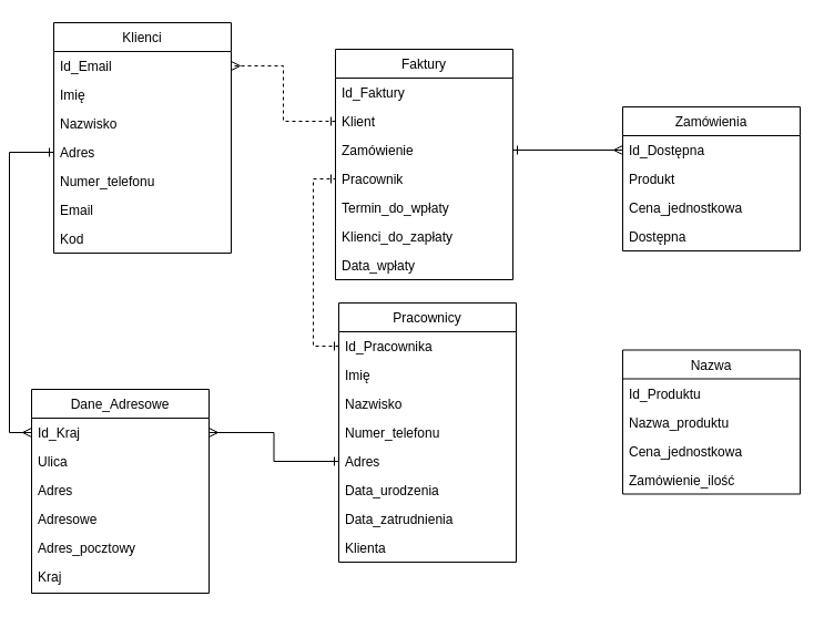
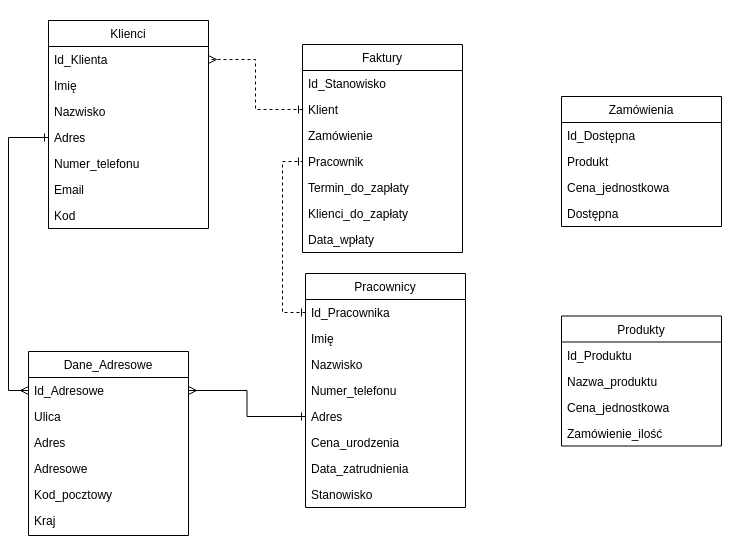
- <mxCell id="3" value="Id_Email" style="text;align=left;verticalAlign=top;spacingLeft=4;spacingRight=4;overflow=hidden;rotatable=0;points=[[0,0.5],[1,0.5]];portConstraint=eastwest;" parent="2" vertex="1"><mxGeometry y="26" width="160" height="26" as="geometry" /></mxCell>
+ <mxCell id="3" value="Id_Klienta" style="text;align=left;verticalAlign=top;spacingLeft=4;spacingRight=4;overflow=hidden;rotatable=0;points=[[0,0.5],[1,0.5]];portConstraint=eastwest;" parent="2" vertex="1"><mxGeometry y="26" width="160" height="26" as="geometry" /></mxCell>
- <mxCell id="31" value="Id_Faktury" style="text;align=left;verticalAlign=top;spacingLeft=4;spacingRight=4;overflow=hidden;rotatable=0;points=[[0,0.5],[1,0.5]];portConstraint=eastwest;" parent="30" vertex="1"><mxGeometry y="26" width="160" height="26" as="geometry" /></mxCell>
+ <mxCell id="31" value="Id_Stanowisko" style="text;align=left;verticalAlign=top;spacingLeft=4;spacingRight=4;overflow=hidden;rotatable=0;points=[[0,0.5],[1,0.5]];portConstraint=eastwest;" parent="30" vertex="1"><mxGeometry y="26" width="160" height="26" as="geometry" /></mxCell>
- <mxCell id="23" style="edgeStyle=orthogonalEdgeStyle;rounded=0;orthogonalLoop=1;jettySize=auto;html=1;entryX=1;entryY=0.5;entryDx=0;entryDy=0;startArrow=ERmany;startFill=0;endArrow=ERone;endFill=0;exitX=0;exitY=0.5;exitDx=0;exitDy=0;" parent="1" source="25" target="33" edge="1"><mxGeometry relative="1" as="geometry" /></mxCell>
- <mxCell id="35" value="Termin_do_wpłaty" style="text;align=left;verticalAlign=top;spacingLeft=4;spacingRight=4;overflow=hidden;rotatable=0;points=[[0,0.5],[1,0.5]];portConstraint=eastwest;rounded=0;shadow=0;html=0;" parent="30" vertex="1"><mxGeometry y="130" width="160" height="26" as="geometry" /></mxCell>
+ <mxCell id="35" value="Termin_do_zapłaty" style="text;align=left;verticalAlign=top;spacingLeft=4;spacingRight=4;overflow=hidden;rotatable=0;points=[[0,0.5],[1,0.5]];portConstraint=eastwest;rounded=0;shadow=0;html=0;" parent="30" vertex="1"><mxGeometry y="130" width="160" height="26" as="geometry" /></mxCell>
- <mxCell id="18" value="Nazwa" style="swimlane;fontStyle=0;align=center;verticalAlign=top;childLayout=stackLayout;horizontal=1;startSize=26;horizontalStack=0;resizeParent=1;resizeLast=0;collapsible=1;marginBottom=0;rounded=0;shadow=0;strokeWidth=1;" parent="1" vertex="1"><mxGeometry x="553" y="315.5" width="160" height="130" as="geometry"><mxRectangle x="230" y="140" width="160" height="26" as="alternateBounds" /></mxGeometry></mxCell>
+ <mxCell id="18" value="Produkty" style="swimlane;fontStyle=0;align=center;verticalAlign=top;childLayout=stackLayout;horizontal=1;startSize=26;horizontalStack=0;resizeParent=1;resizeLast=0;collapsible=1;marginBottom=0;rounded=0;shadow=0;strokeWidth=1;" parent="1" vertex="1"><mxGeometry x="553" y="315.5" width="160" height="130" as="geometry"><mxRectangle x="230" y="140" width="160" height="26" as="alternateBounds" /></mxGeometry></mxCell>
- <mxCell id="12" value="Id_Kraj" style="text;align=left;verticalAlign=top;spacingLeft=4;spacingRight=4;overflow=hidden;rotatable=0;points=[[0,0.5],[1,0.5]];portConstraint=eastwest;" parent="11" vertex="1"><mxGeometry y="26" width="160" height="26" as="geometry" /></mxCell>
+ <mxCell id="12" value="Id_Adresowe" style="text;align=left;verticalAlign=top;spacingLeft=4;spacingRight=4;overflow=hidden;rotatable=0;points=[[0,0.5],[1,0.5]];portConstraint=eastwest;" parent="11" vertex="1"><mxGeometry y="26" width="160" height="26" as="geometry" /></mxCell>
- <mxCell id="44" value="Data_urodzenia" style="text;align=left;verticalAlign=top;spacingLeft=4;spacingRight=4;overflow=hidden;rotatable=0;points=[[0,0.5],[1,0.5]];portConstraint=eastwest;rounded=0;shadow=0;html=0;" parent="38" vertex="1"><mxGeometry y="156" width="160" height="26" as="geometry" /></mxCell>
+ <mxCell id="44" value="Cena_urodzenia" style="text;align=left;verticalAlign=top;spacingLeft=4;spacingRight=4;overflow=hidden;rotatable=0;points=[[0,0.5],[1,0.5]];portConstraint=eastwest;rounded=0;shadow=0;html=0;" parent="38" vertex="1"><mxGeometry y="156" width="160" height="26" as="geometry" /></mxCell>
- <mxCell id="16" value="Adres_pocztowy" style="text;align=left;verticalAlign=top;spacingLeft=4;spacingRight=4;overflow=hidden;rotatable=0;points=[[0,0.5],[1,0.5]];portConstraint=eastwest;rounded=0;shadow=0;html=0;" parent="11" vertex="1"><mxGeometry y="130" width="160" height="26" as="geometry" /></mxCell>
+ <mxCell id="16" value="Kod_pocztowy" style="text;align=left;verticalAlign=top;spacingLeft=4;spacingRight=4;overflow=hidden;rotatable=0;points=[[0,0.5],[1,0.5]];portConstraint=eastwest;rounded=0;shadow=0;html=0;" parent="11" vertex="1"><mxGeometry y="130" width="160" height="26" as="geometry" /></mxCell>
- <mxCell id="46" value="Klienta" style="text;align=left;verticalAlign=top;spacingLeft=4;spacingRight=4;overflow=hidden;rotatable=0;points=[[0,0.5],[1,0.5]];portConstraint=eastwest;rounded=0;shadow=0;html=0;" parent="38" vertex="1"><mxGeometry y="208" width="160" height="26" as="geometry" /></mxCell>
+ <mxCell id="46" value="Stanowisko" style="text;align=left;verticalAlign=top;spacingLeft=4;spacingRight=4;overflow=hidden;rotatable=0;points=[[0,0.5],[1,0.5]];portConstraint=eastwest;rounded=0;shadow=0;html=0;" parent="38" vertex="1"><mxGeometry y="208" width="160" height="26" as="geometry" /></mxCell>
